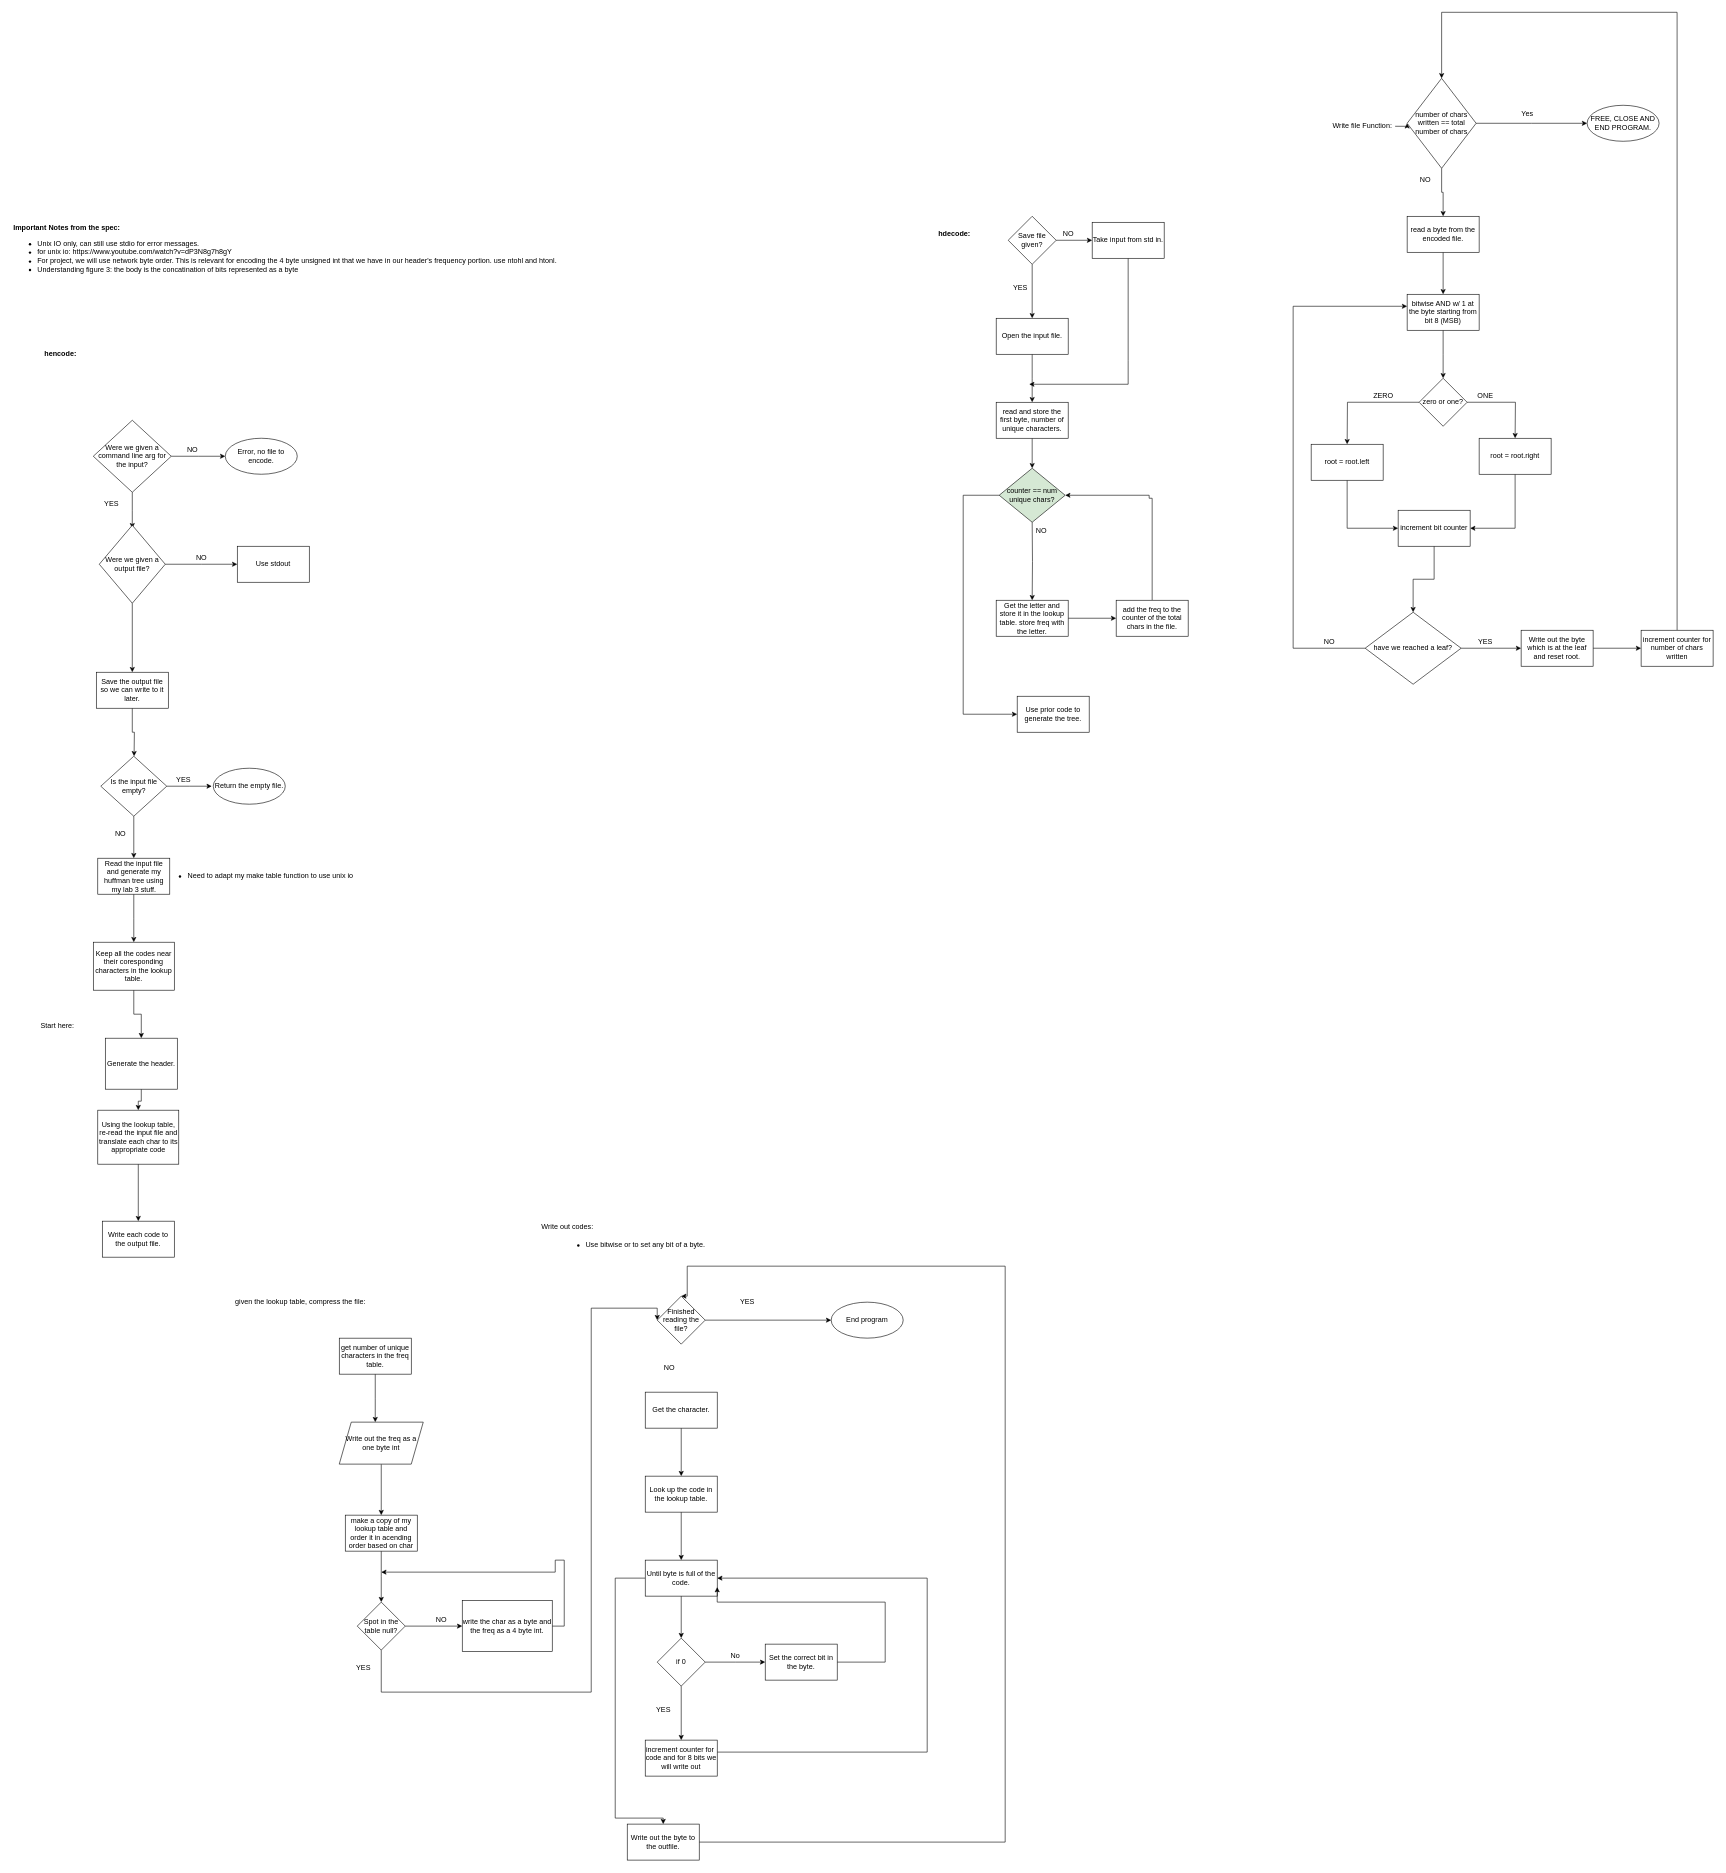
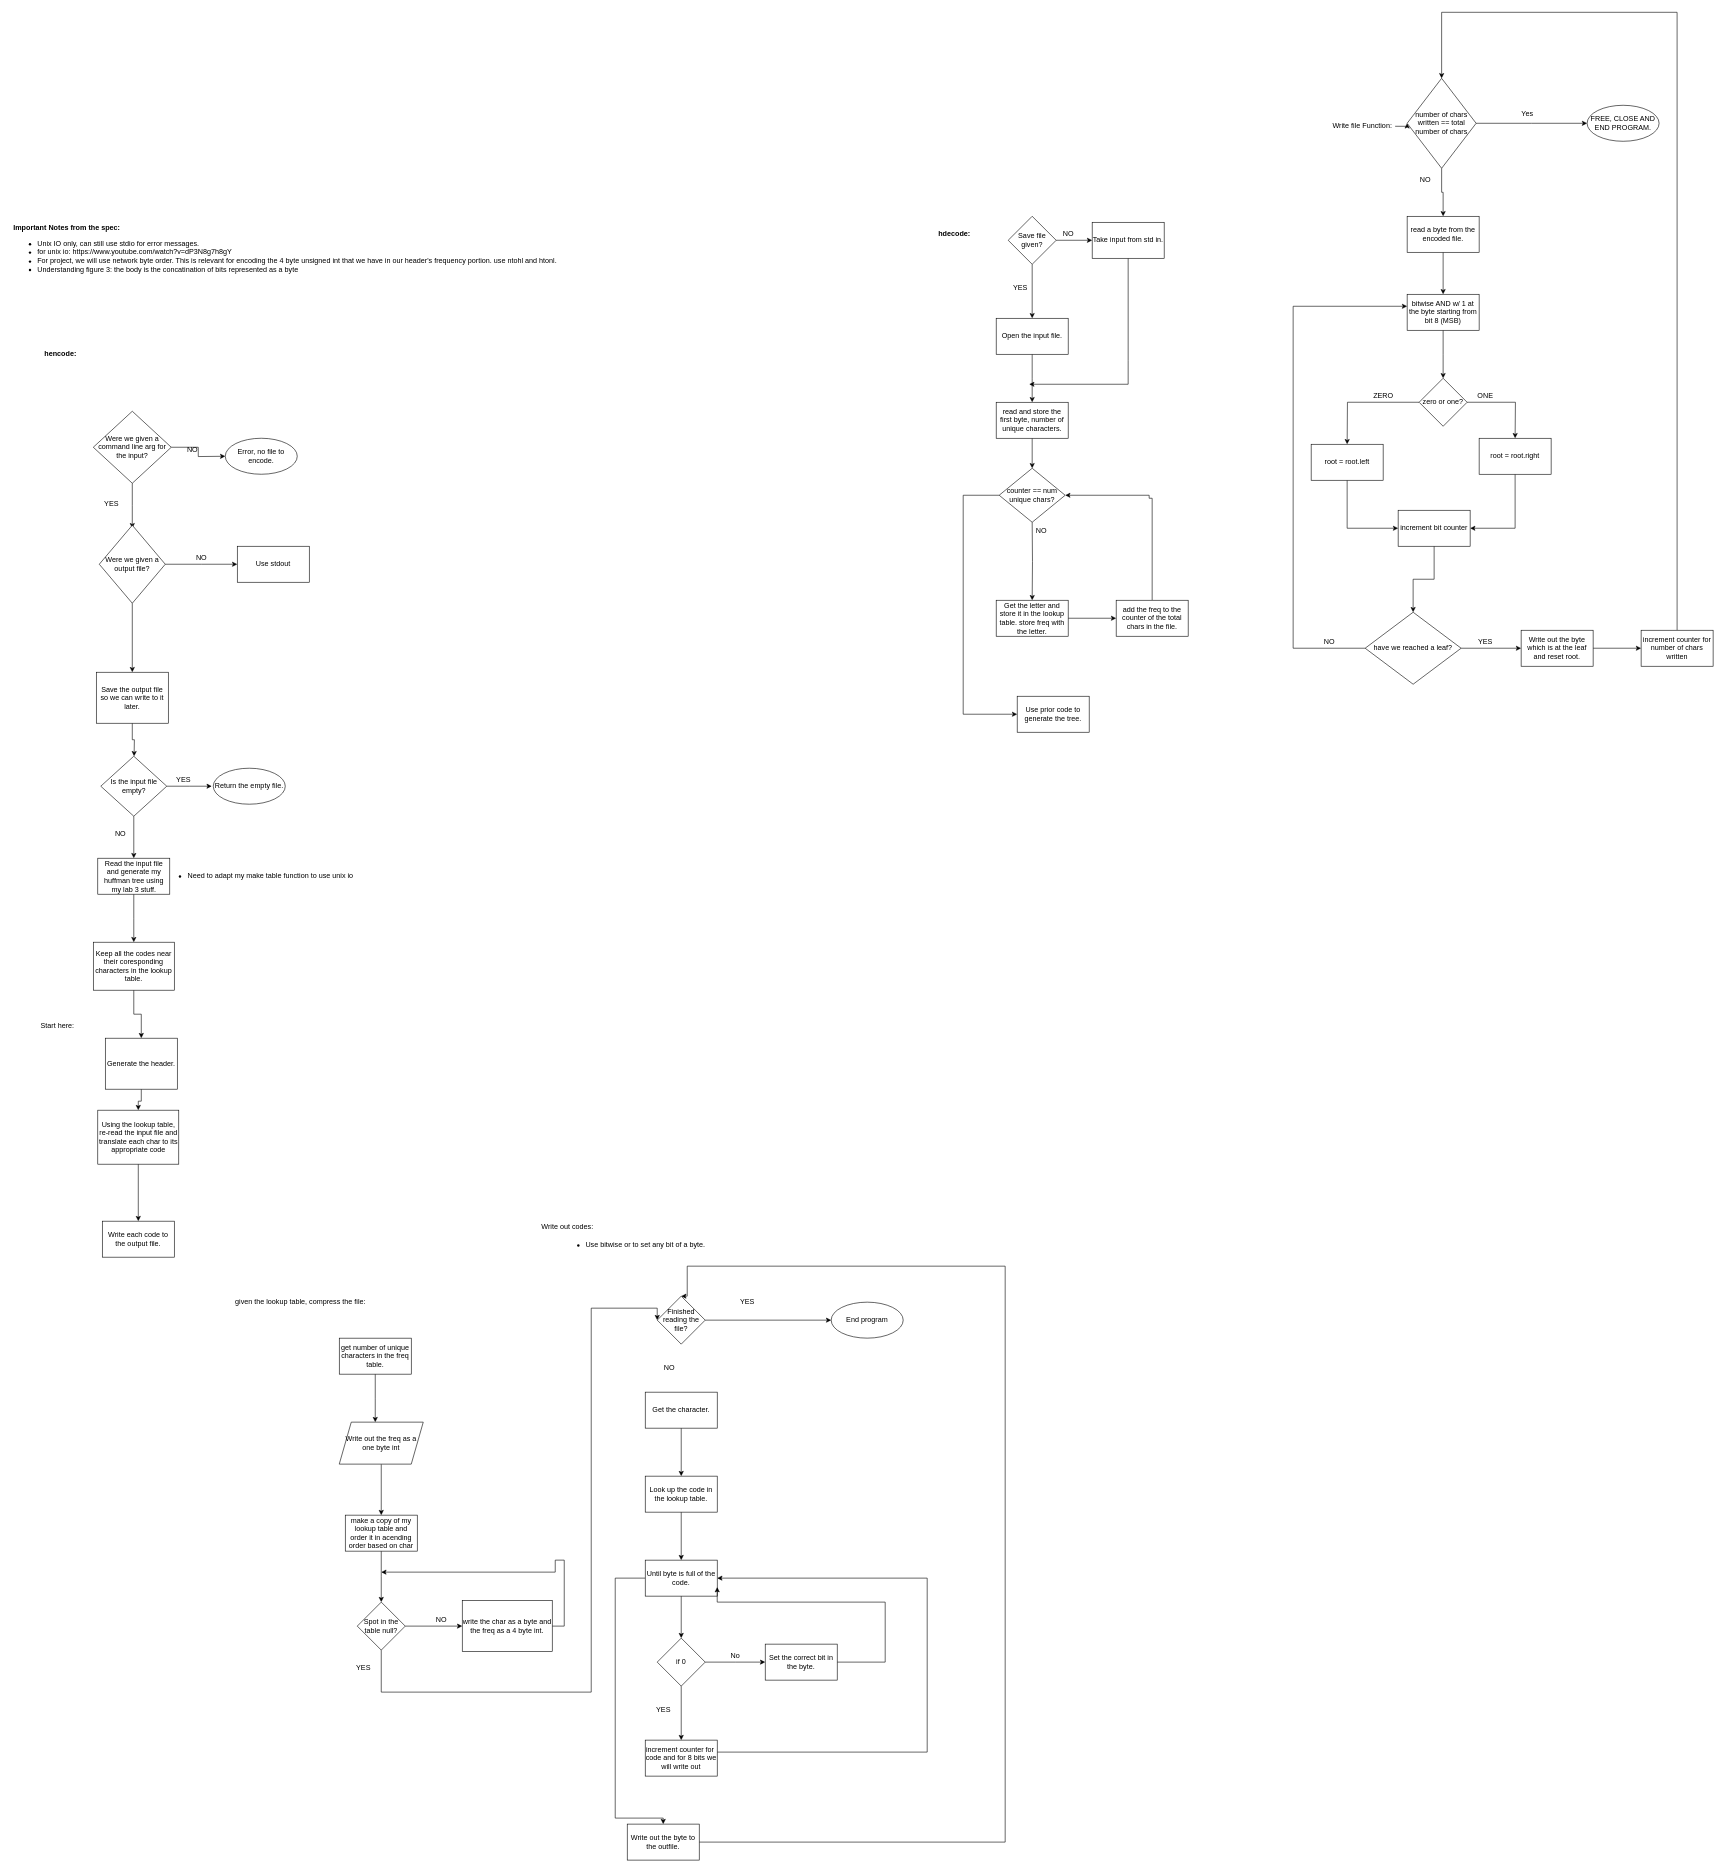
- <mxCell id="6" value="Were we given a command line arg for the input?" style="rhombus;whiteSpace=wrap;html=1;" parent="1" vertex="1"><mxGeometry x="155" y="700" width="130" height="120" as="geometry" /></mxCell>
+ <mxCell id="6" value="Were we given a command line arg for the input?" style="rhombus;whiteSpace=wrap;html=1;" parent="1" vertex="1"><mxGeometry x="155" y="685" width="130" height="120" as="geometry" /></mxCell>
- <mxCell id="89" value="counter == num unique chars?" style="rhombus;whiteSpace=wrap;html=1;fillColor=#d5e8d4;" parent="1" vertex="1"><mxGeometry x="1665" y="780" width="110" height="90" as="geometry" /></mxCell>
+ <mxCell id="89" value="counter == num unique chars?" style="rhombus;whiteSpace=wrap;html=1;" parent="1" vertex="1"><mxGeometry x="1665" y="780" width="110" height="90" as="geometry" /></mxCell>
- <mxCell id="16" value="Save the output file so we can write to it later." style="whiteSpace=wrap;html=1;" parent="1" vertex="1"><mxGeometry x="160" y="1120" width="120" height="60" as="geometry" /></mxCell>
+ <mxCell id="16" value="Save the output file so we can write to it later." style="whiteSpace=wrap;html=1;" parent="1" vertex="1"><mxGeometry x="160" y="1120" width="120" height="85" as="geometry" /></mxCell>
